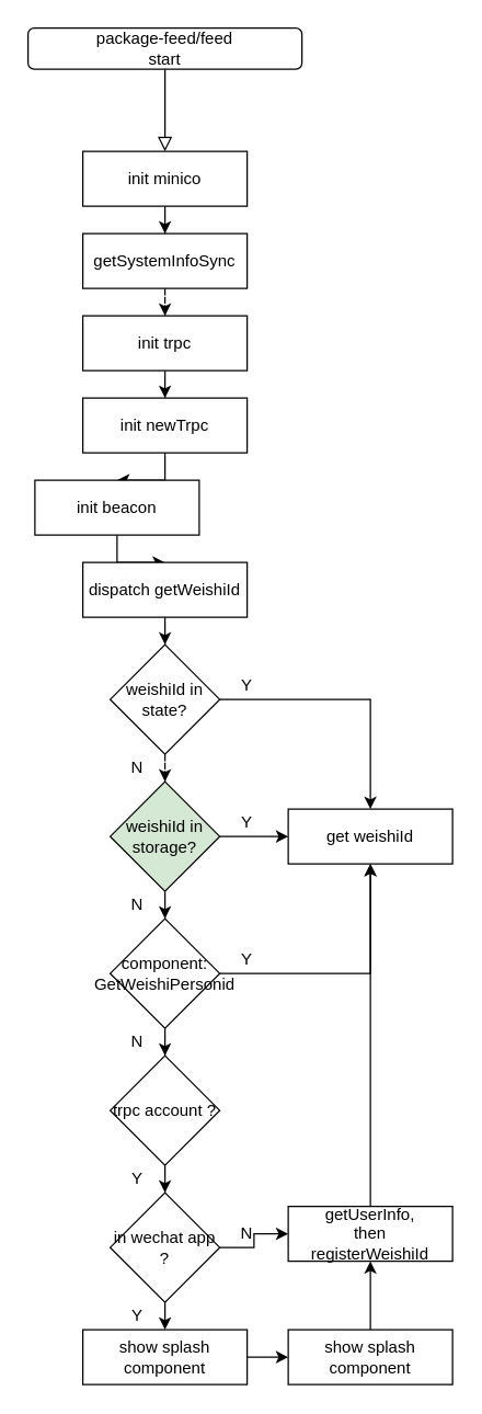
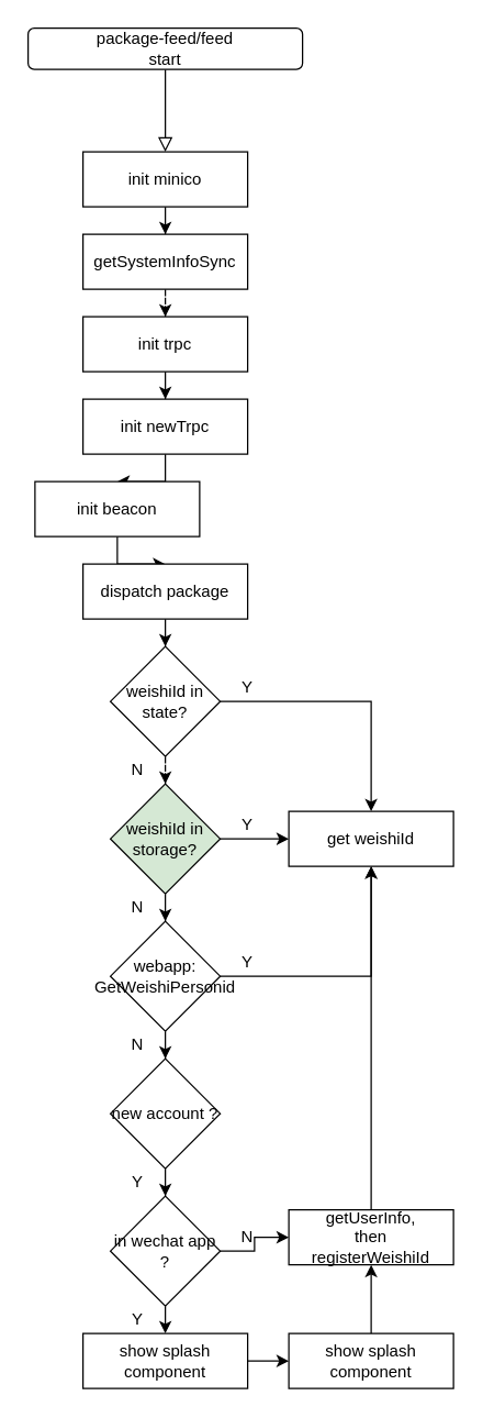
- <mxCell id="15" value="dispatch getWeishiId" style="whiteSpace=wrap;html=1;rounded=0;" vertex="1" parent="1"><mxGeometry x="60" y="410" width="120" height="40" as="geometry" /></mxCell>
+ <mxCell id="15" value="dispatch package" style="whiteSpace=wrap;html=1;rounded=0;" vertex="1" parent="1"><mxGeometry x="60" y="410" width="120" height="40" as="geometry" /></mxCell>
- <mxCell id="25" value="component:&lt;br&gt;GetWeishiPersonid" style="rhombus;whiteSpace=wrap;html=1;rounded=0;" vertex="1" parent="1"><mxGeometry x="80" y="670" width="80" height="80" as="geometry" /></mxCell>
+ <mxCell id="25" value="webapp:&lt;br&gt;GetWeishiPersonid" style="rhombus;whiteSpace=wrap;html=1;rounded=0;" vertex="1" parent="1"><mxGeometry x="80" y="670" width="80" height="80" as="geometry" /></mxCell>
- <mxCell id="27" value="trpc account ?" style="rhombus;whiteSpace=wrap;html=1;rounded=0;" vertex="1" parent="1"><mxGeometry x="80" y="770" width="80" height="80" as="geometry" /></mxCell>
+ <mxCell id="27" value="new account ?" style="rhombus;whiteSpace=wrap;html=1;rounded=0;" vertex="1" parent="1"><mxGeometry x="80" y="770" width="80" height="80" as="geometry" /></mxCell>
